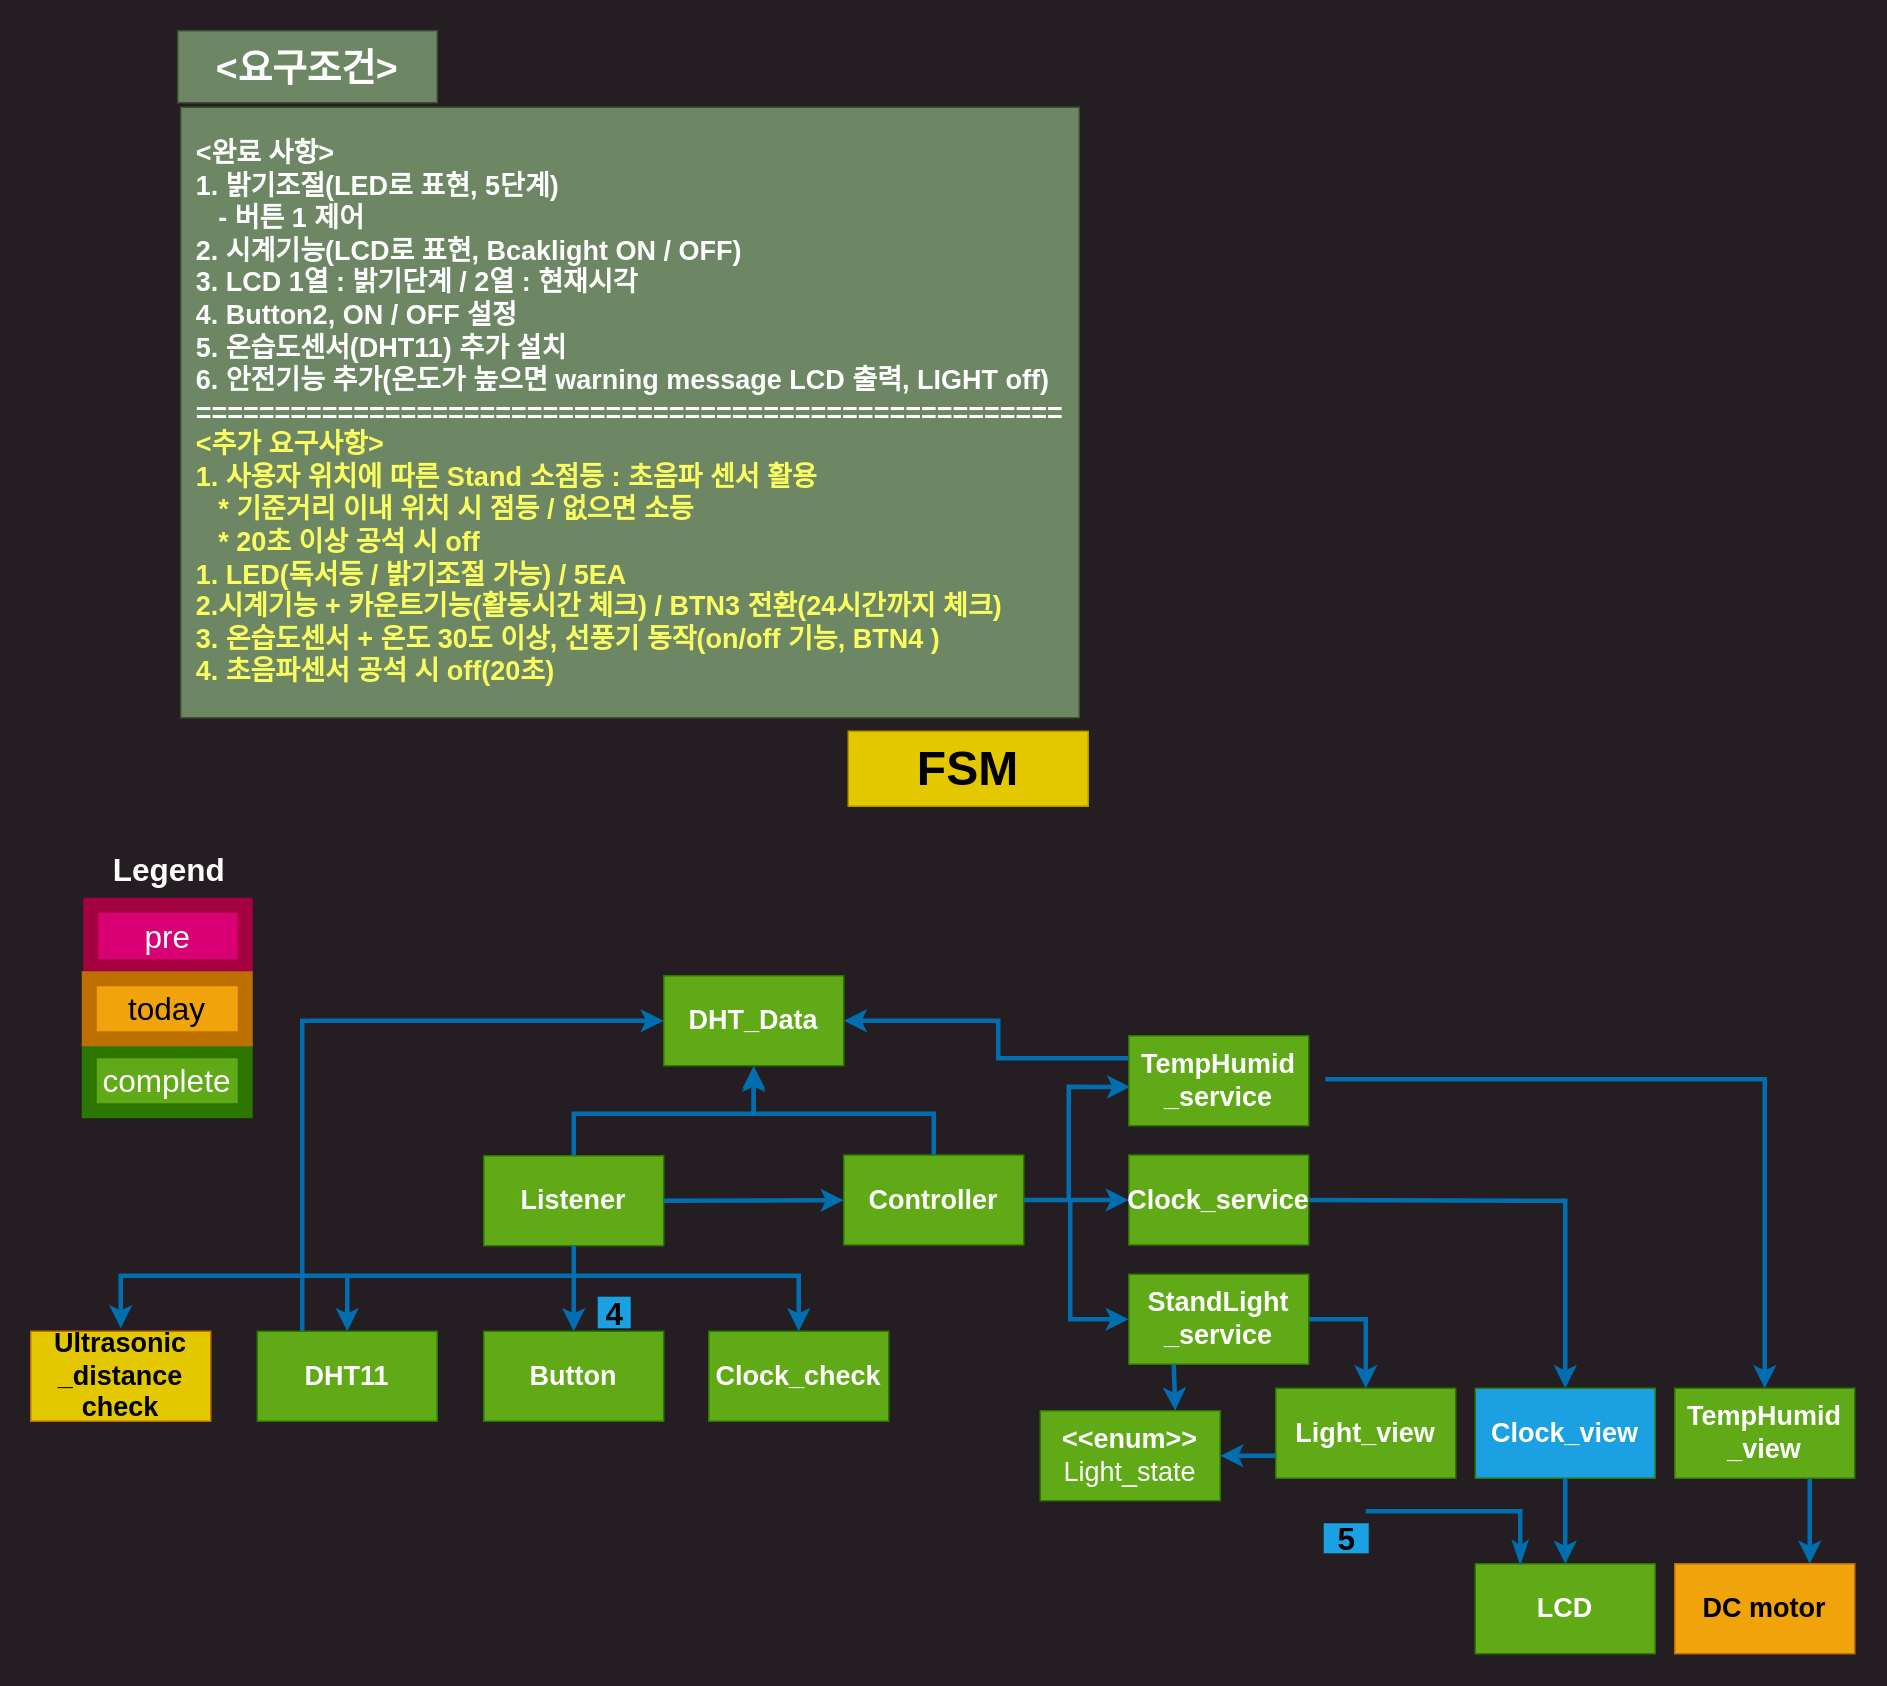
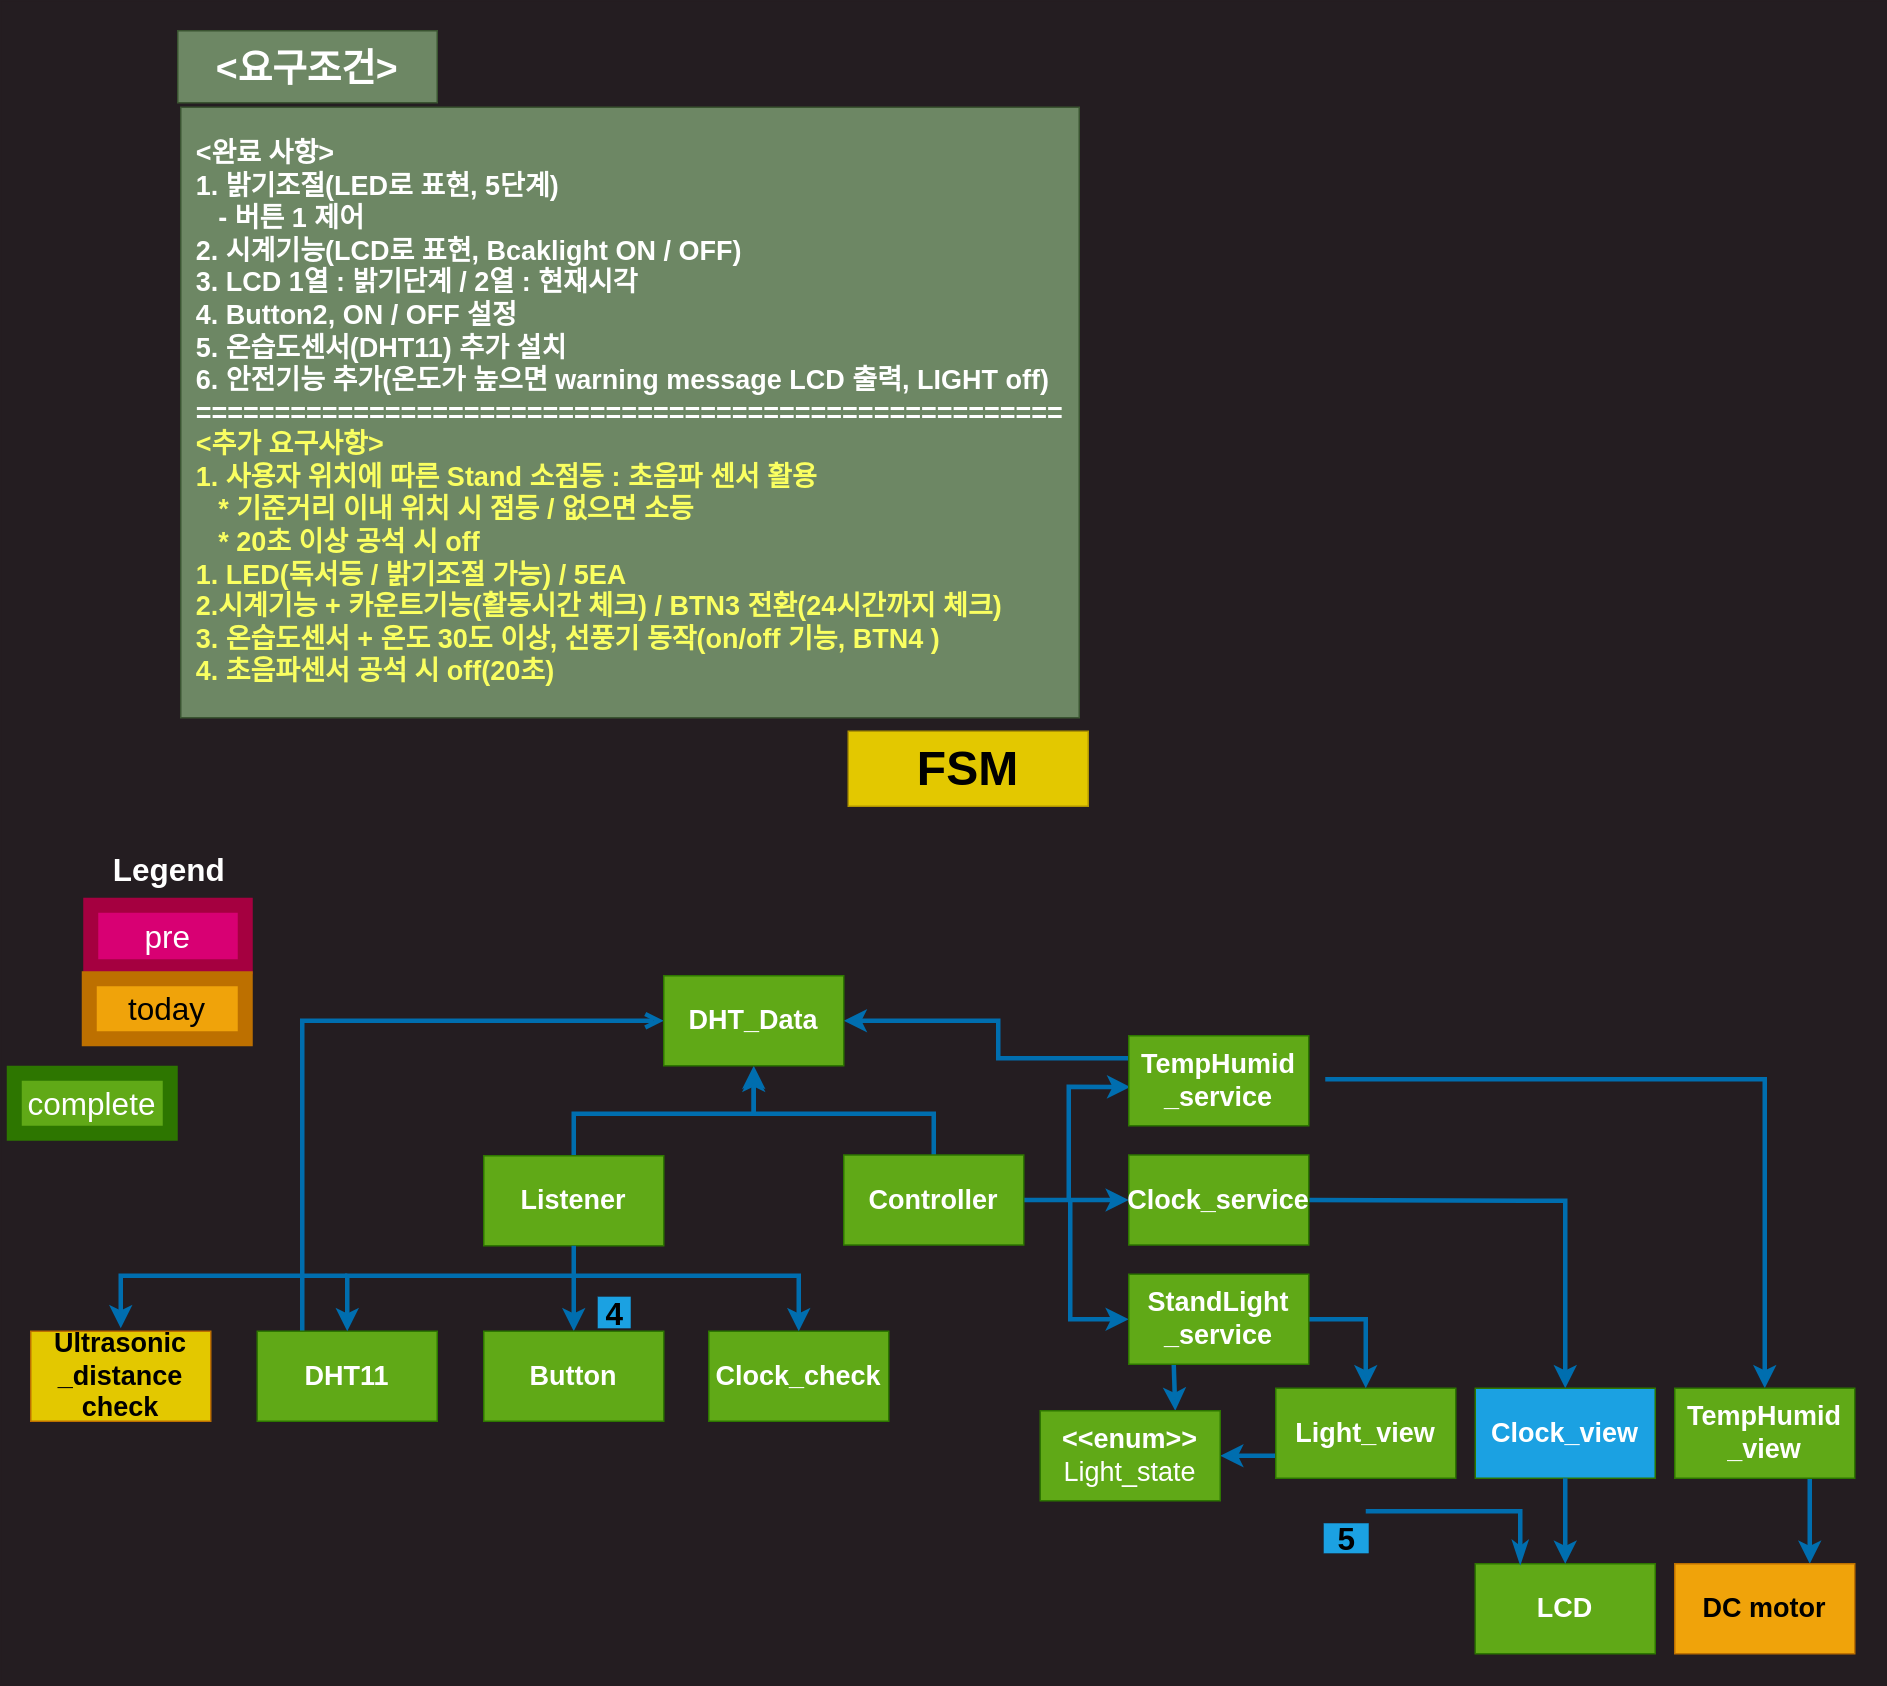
- <mxCell id="33" style="edgeStyle=none;html=1;exitX=0.25;exitY=0;exitDx=0;exitDy=0;entryX=0;entryY=0.5;entryDx=0;entryDy=0;fontSize=25;fontColor=#FAFF61;fillColor=#1ba1e2;strokeColor=#006EAF;strokeWidth=3;rounded=0;" parent="1" source="34" target="41" edge="1"><mxGeometry relative="1" as="geometry"><Array as="points"><mxPoint x="201" y="680" /></Array></mxGeometry></mxCell>
+ <mxCell id="33" style="edgeStyle=none;html=1;exitX=0.25;exitY=0;exitDx=0;exitDy=0;entryX=0;entryY=0.5;entryDx=0;entryDy=0;fontSize=25;fontColor=#FAFF61;fillColor=#1ba1e2;strokeColor=#006EAF;strokeWidth=3;rounded=0;endArrow=open;" parent="1" source="34" target="41" edge="1"><mxGeometry relative="1" as="geometry"><Array as="points"><mxPoint x="201" y="680" /></Array></mxGeometry></mxCell>
- <mxCell id="30" value="complete" style="whiteSpace=wrap;html=1;fontSize=21;fontColor=#ffffff;strokeWidth=10;fillColor=#60a917;strokeColor=#2D7600;" parent="1" vertex="1"><mxGeometry x="59" y="700" width="104" height="40" as="geometry" /></mxCell>
+ <mxCell id="30" value="complete" style="whiteSpace=wrap;html=1;fontSize=21;fontColor=#ffffff;strokeWidth=10;fillColor=#60a917;strokeColor=#2D7600;" parent="1" vertex="1"><mxGeometry x="9" y="715" width="104" height="40" as="geometry" /></mxCell>
- <mxCell id="16" style="edgeStyle=none;html=1;exitX=1;exitY=0.5;exitDx=0;exitDy=0;fontSize=18;fillColor=#1ba1e2;strokeColor=#006EAF;strokeWidth=3;" parent="1" source="3" target="8" edge="1"><mxGeometry relative="1" as="geometry"><mxPoint x="472" y="890" as="sourcePoint" /><mxPoint x="472" y="840" as="targetPoint" /></mxGeometry></mxCell>
